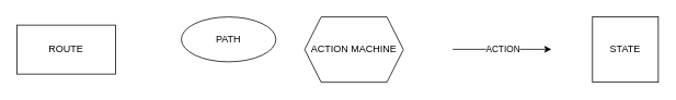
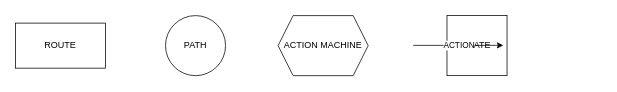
- <mxCell id="3" value="PATH" style="ellipse;whiteSpace=wrap;html=1;aspect=fixed;" parent="1" vertex="1"><mxGeometry x="220" y="20" width="115" height="55" as="geometry" /></mxCell>
+ <mxCell id="3" value="PATH" style="ellipse;whiteSpace=wrap;html=1;aspect=fixed;" parent="1" vertex="1"><mxGeometry x="220" y="20" width="80" height="80" as="geometry" /></mxCell>
- <mxCell id="5" value="STATE" style="whiteSpace=wrap;html=1;aspect=fixed;" parent="1" vertex="1"><mxGeometry x="720" y="20" width="80" height="80" as="geometry" /></mxCell>
+ <mxCell id="5" value="STATE" style="whiteSpace=wrap;html=1;aspect=fixed;" parent="1" vertex="1"><mxGeometry x="595" y="20" width="80" height="80" as="geometry" /></mxCell>
